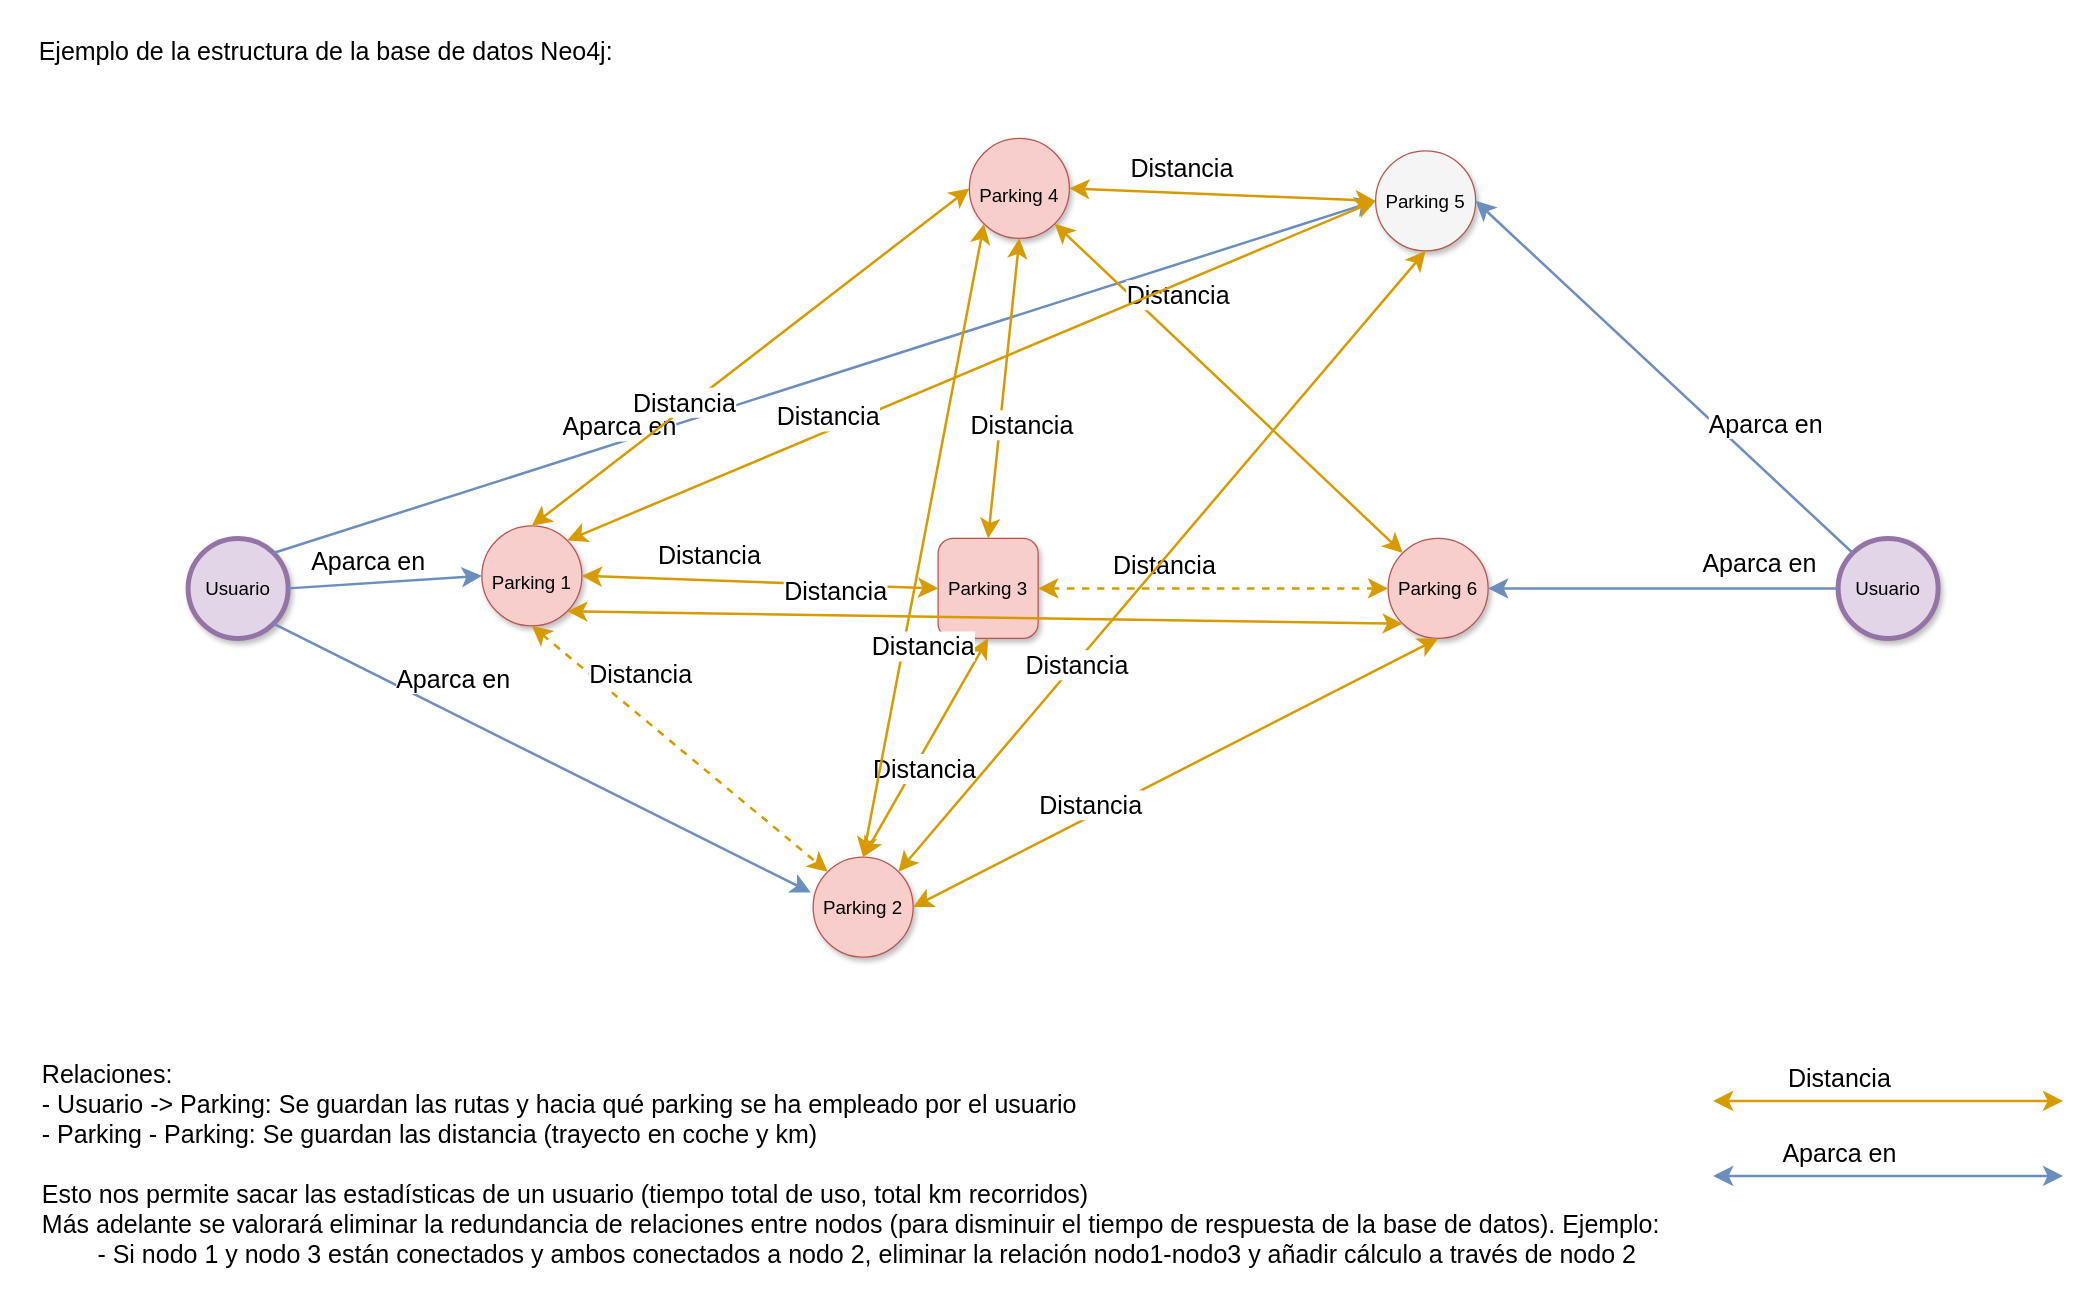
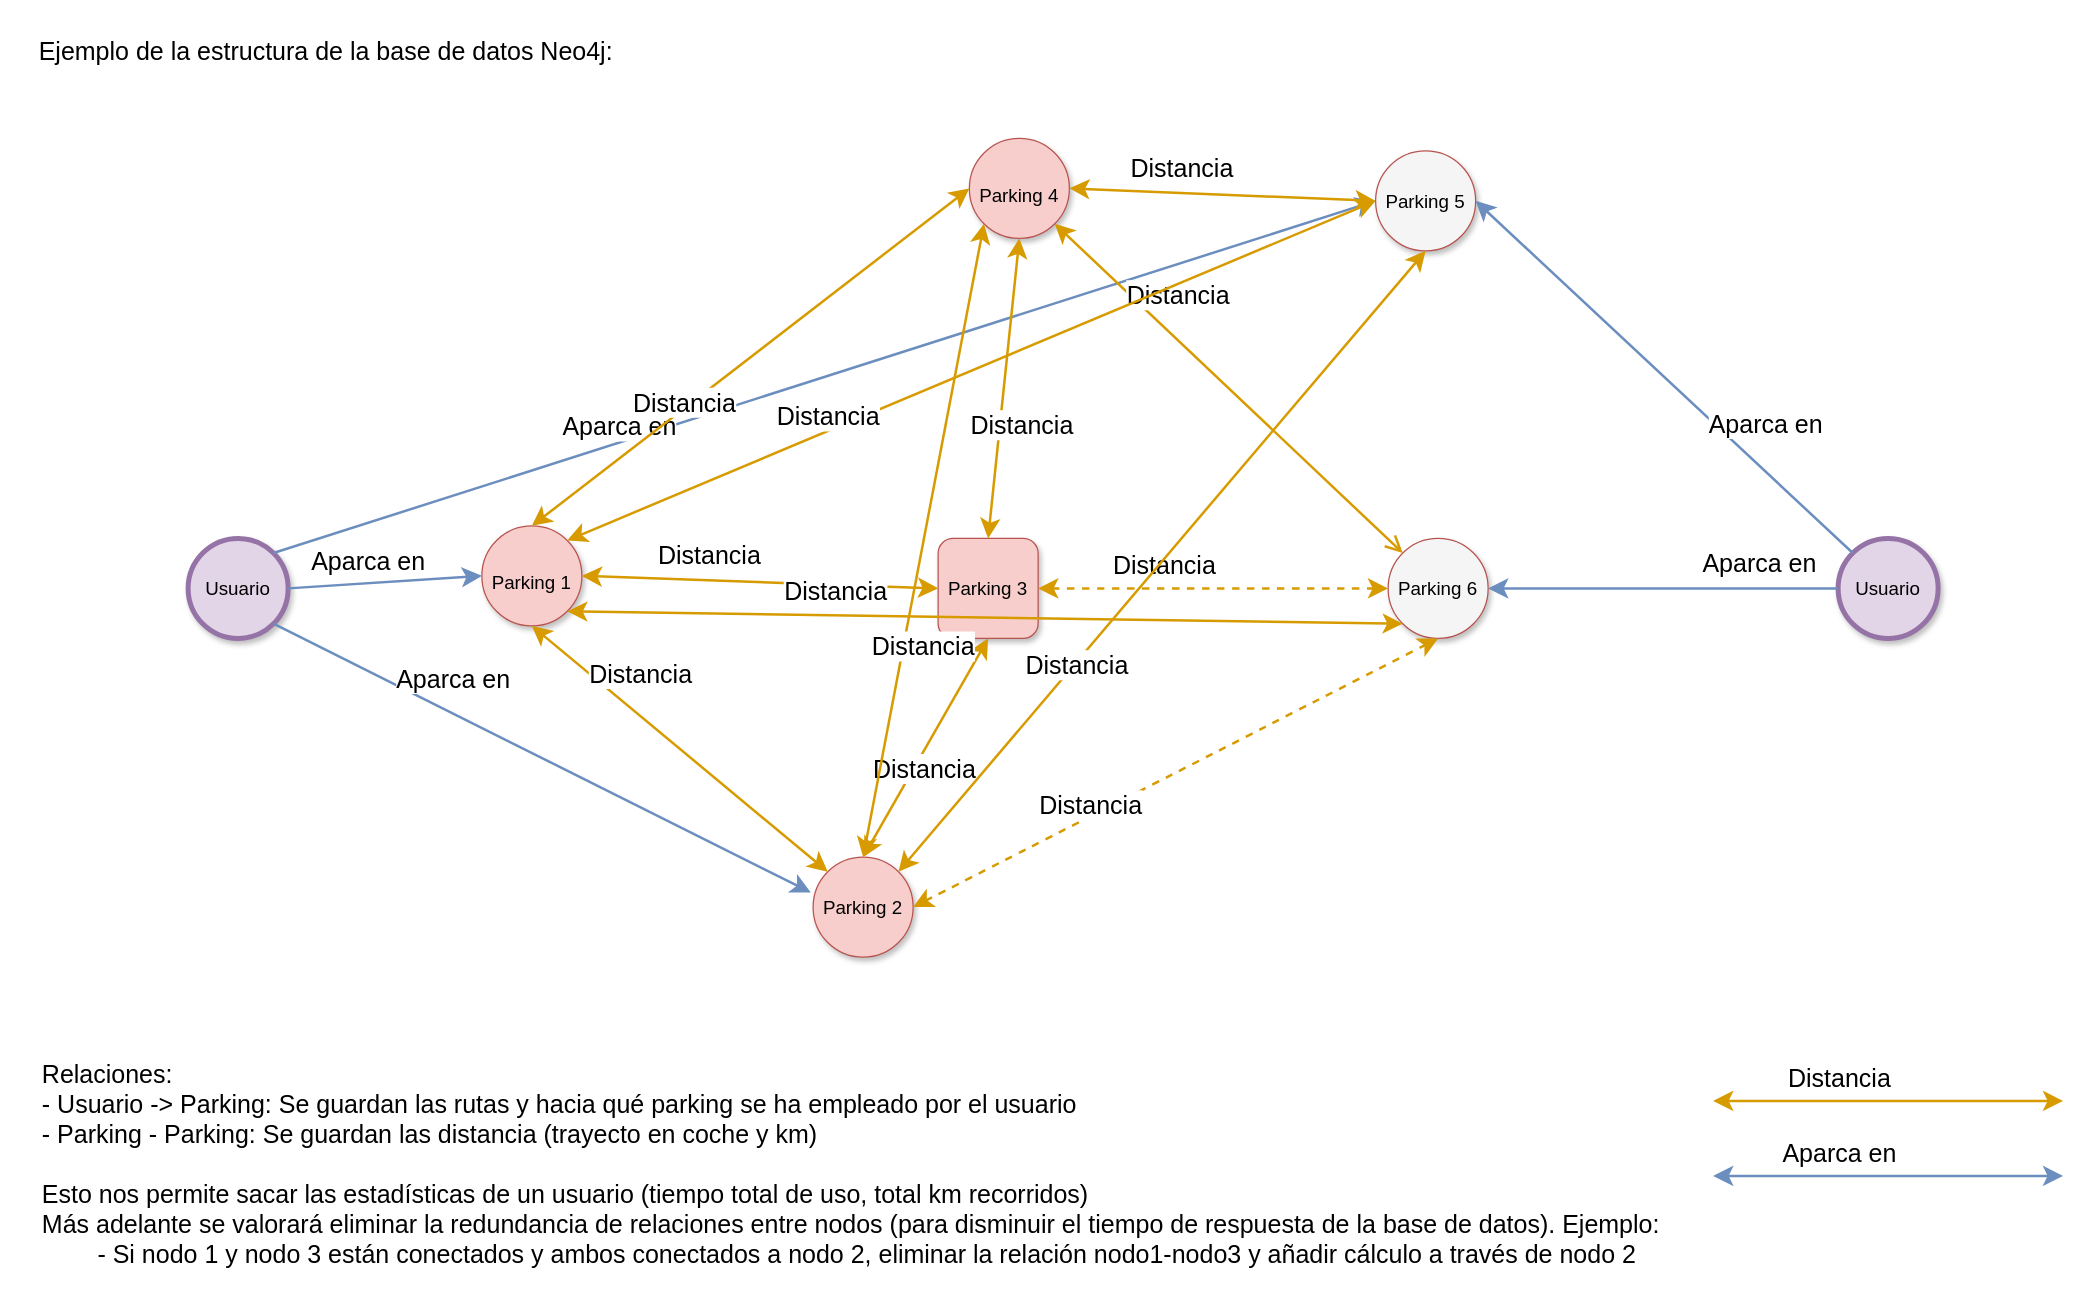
- <mxCell id="38" style="edgeStyle=none;curved=1;html=1;startSize=10;endFill=1;endSize=10;strokeWidth=2;fontSize=12;startArrow=classic;startFill=1;exitX=1;exitY=1;exitDx=0;exitDy=0;entryX=0;entryY=0;entryDx=0;entryDy=0;fillColor=#ffe6cc;strokeColor=#d79b00;" edge="1" parent="1" source="6" target="5"><mxGeometry relative="1" as="geometry"><mxPoint x="1200" y="850" as="sourcePoint" /><mxPoint x="1480" y="850" as="targetPoint" /></mxGeometry></mxCell>
+ <mxCell id="38" style="edgeStyle=none;curved=1;html=1;startSize=10;endFill=1;endSize=10;strokeWidth=2;fontSize=12;startArrow=classic;startFill=1;exitX=1;exitY=1;exitDx=0;exitDy=0;entryX=0;entryY=0;entryDx=0;entryDy=0;fillColor=#ffe6cc;strokeColor=#d79b00;endArrow=open;" edge="1" parent="1" source="6" target="5"><mxGeometry relative="1" as="geometry"><mxPoint x="1200" y="850" as="sourcePoint" /><mxPoint x="1480" y="850" as="targetPoint" /></mxGeometry></mxCell>
- <mxCell id="5" value="Parking 6" style="ellipse;whiteSpace=wrap;html=1;rounded=0;shadow=1;strokeColor=#b85450;strokeWidth=1;fontSize=15;align=center;fillColor=#f8cecc;" parent="1" vertex="1"><mxGeometry x="1110" y="430" width="80" height="80" as="geometry" /></mxCell>
+ <mxCell id="5" value="Parking 6" style="ellipse;whiteSpace=wrap;html=1;rounded=0;shadow=1;strokeColor=#b85450;strokeWidth=1;fontSize=15;align=center;fillColor=#f5f5f5;" parent="1" vertex="1"><mxGeometry x="1110" y="430" width="80" height="80" as="geometry" /></mxCell>
- <mxCell id="32" style="edgeStyle=none;curved=1;html=1;startSize=10;endFill=1;endSize=10;strokeWidth=2;fontSize=12;startArrow=classic;startFill=1;exitX=1;exitY=0.5;exitDx=0;exitDy=0;entryX=0.5;entryY=1;entryDx=0;entryDy=0;fillColor=#ffe6cc;strokeColor=#d79b00;" edge="1" parent="1" source="4" target="5"><mxGeometry relative="1" as="geometry"><mxPoint x="700" y="720" as="sourcePoint" /><mxPoint x="800" y="520" as="targetPoint" /></mxGeometry></mxCell>
+ <mxCell id="32" style="edgeStyle=none;curved=1;html=1;startSize=10;endFill=1;endSize=10;strokeWidth=2;fontSize=12;startArrow=classic;startFill=1;exitX=1;exitY=0.5;exitDx=0;exitDy=0;entryX=0.5;entryY=1;entryDx=0;entryDy=0;fillColor=#ffe6cc;strokeColor=#d79b00;dashed=1;" edge="1" parent="1" source="4" target="5"><mxGeometry relative="1" as="geometry"><mxPoint x="700" y="720" as="sourcePoint" /><mxPoint x="800" y="520" as="targetPoint" /></mxGeometry></mxCell>
- <mxCell id="46" style="edgeStyle=none;curved=1;html=1;startSize=10;endFill=1;endSize=10;strokeWidth=2;fontSize=12;startArrow=classic;startFill=1;exitX=0.5;exitY=1;exitDx=0;exitDy=0;entryX=0;entryY=0;entryDx=0;entryDy=0;fillColor=#ffe6cc;strokeColor=#d79b00;dashed=1;" edge="1" parent="1" source="3" target="4"><mxGeometry relative="1" as="geometry"><mxPoint x="528" y="452" as="sourcePoint" /><mxPoint x="1110" y="170" as="targetPoint" /></mxGeometry></mxCell>
+ <mxCell id="46" style="edgeStyle=none;curved=1;html=1;startSize=10;endFill=1;endSize=10;strokeWidth=2;fontSize=12;startArrow=classic;startFill=1;exitX=0.5;exitY=1;exitDx=0;exitDy=0;entryX=0;entryY=0;entryDx=0;entryDy=0;fillColor=#ffe6cc;strokeColor=#d79b00;" edge="1" parent="1" source="3" target="4"><mxGeometry relative="1" as="geometry"><mxPoint x="528" y="452" as="sourcePoint" /><mxPoint x="1110" y="170" as="targetPoint" /></mxGeometry></mxCell>
